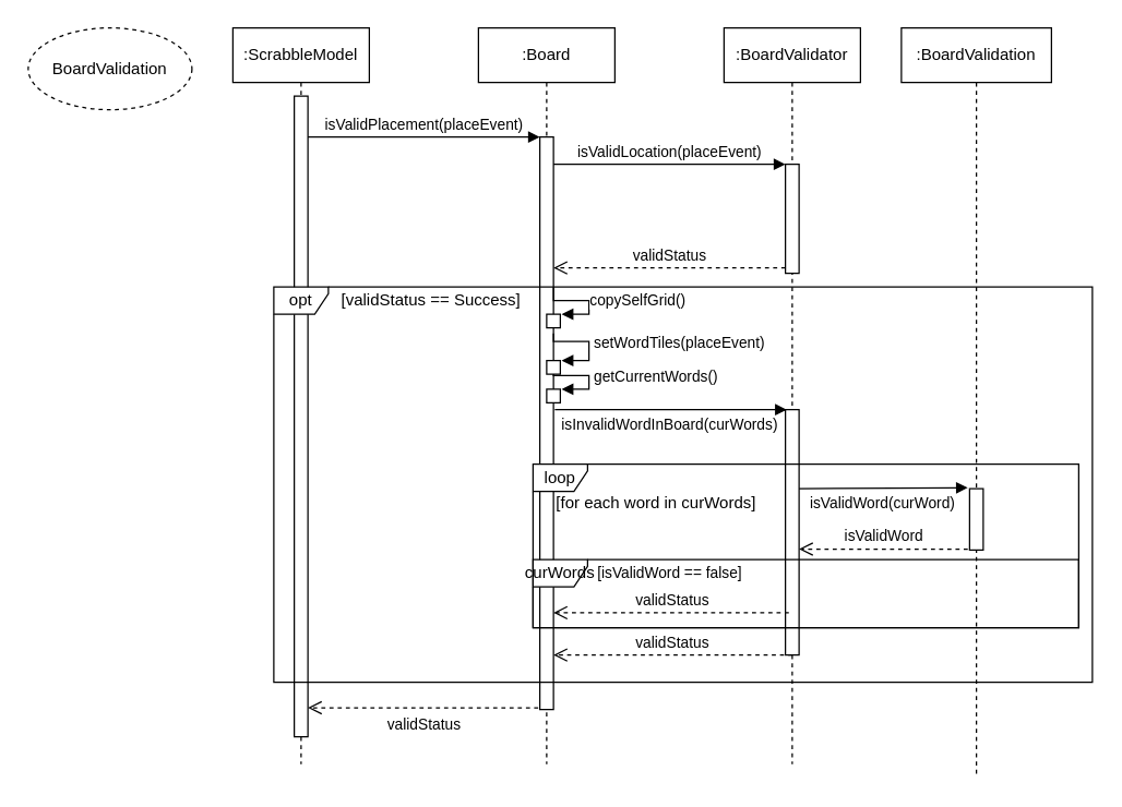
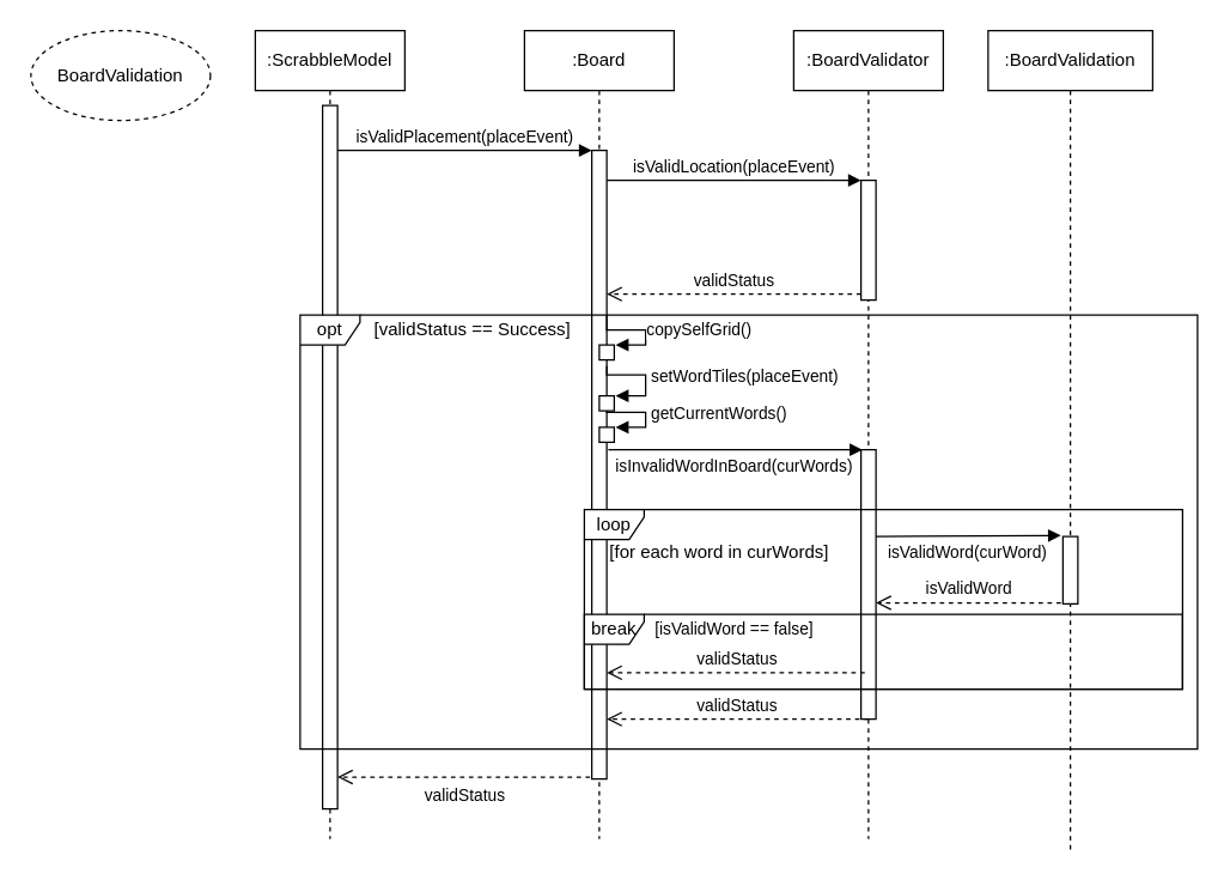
- <mxCell id="30" value="curWords" style="shape=umlFrame;whiteSpace=wrap;html=1;width=40;height=20;" vertex="1" parent="1"><mxGeometry x="390" y="410" width="400" height="50" as="geometry" /></mxCell>
+ <mxCell id="30" value="break" style="shape=umlFrame;whiteSpace=wrap;html=1;width=40;height=20;" vertex="1" parent="1"><mxGeometry x="390" y="410" width="400" height="50" as="geometry" /></mxCell>
